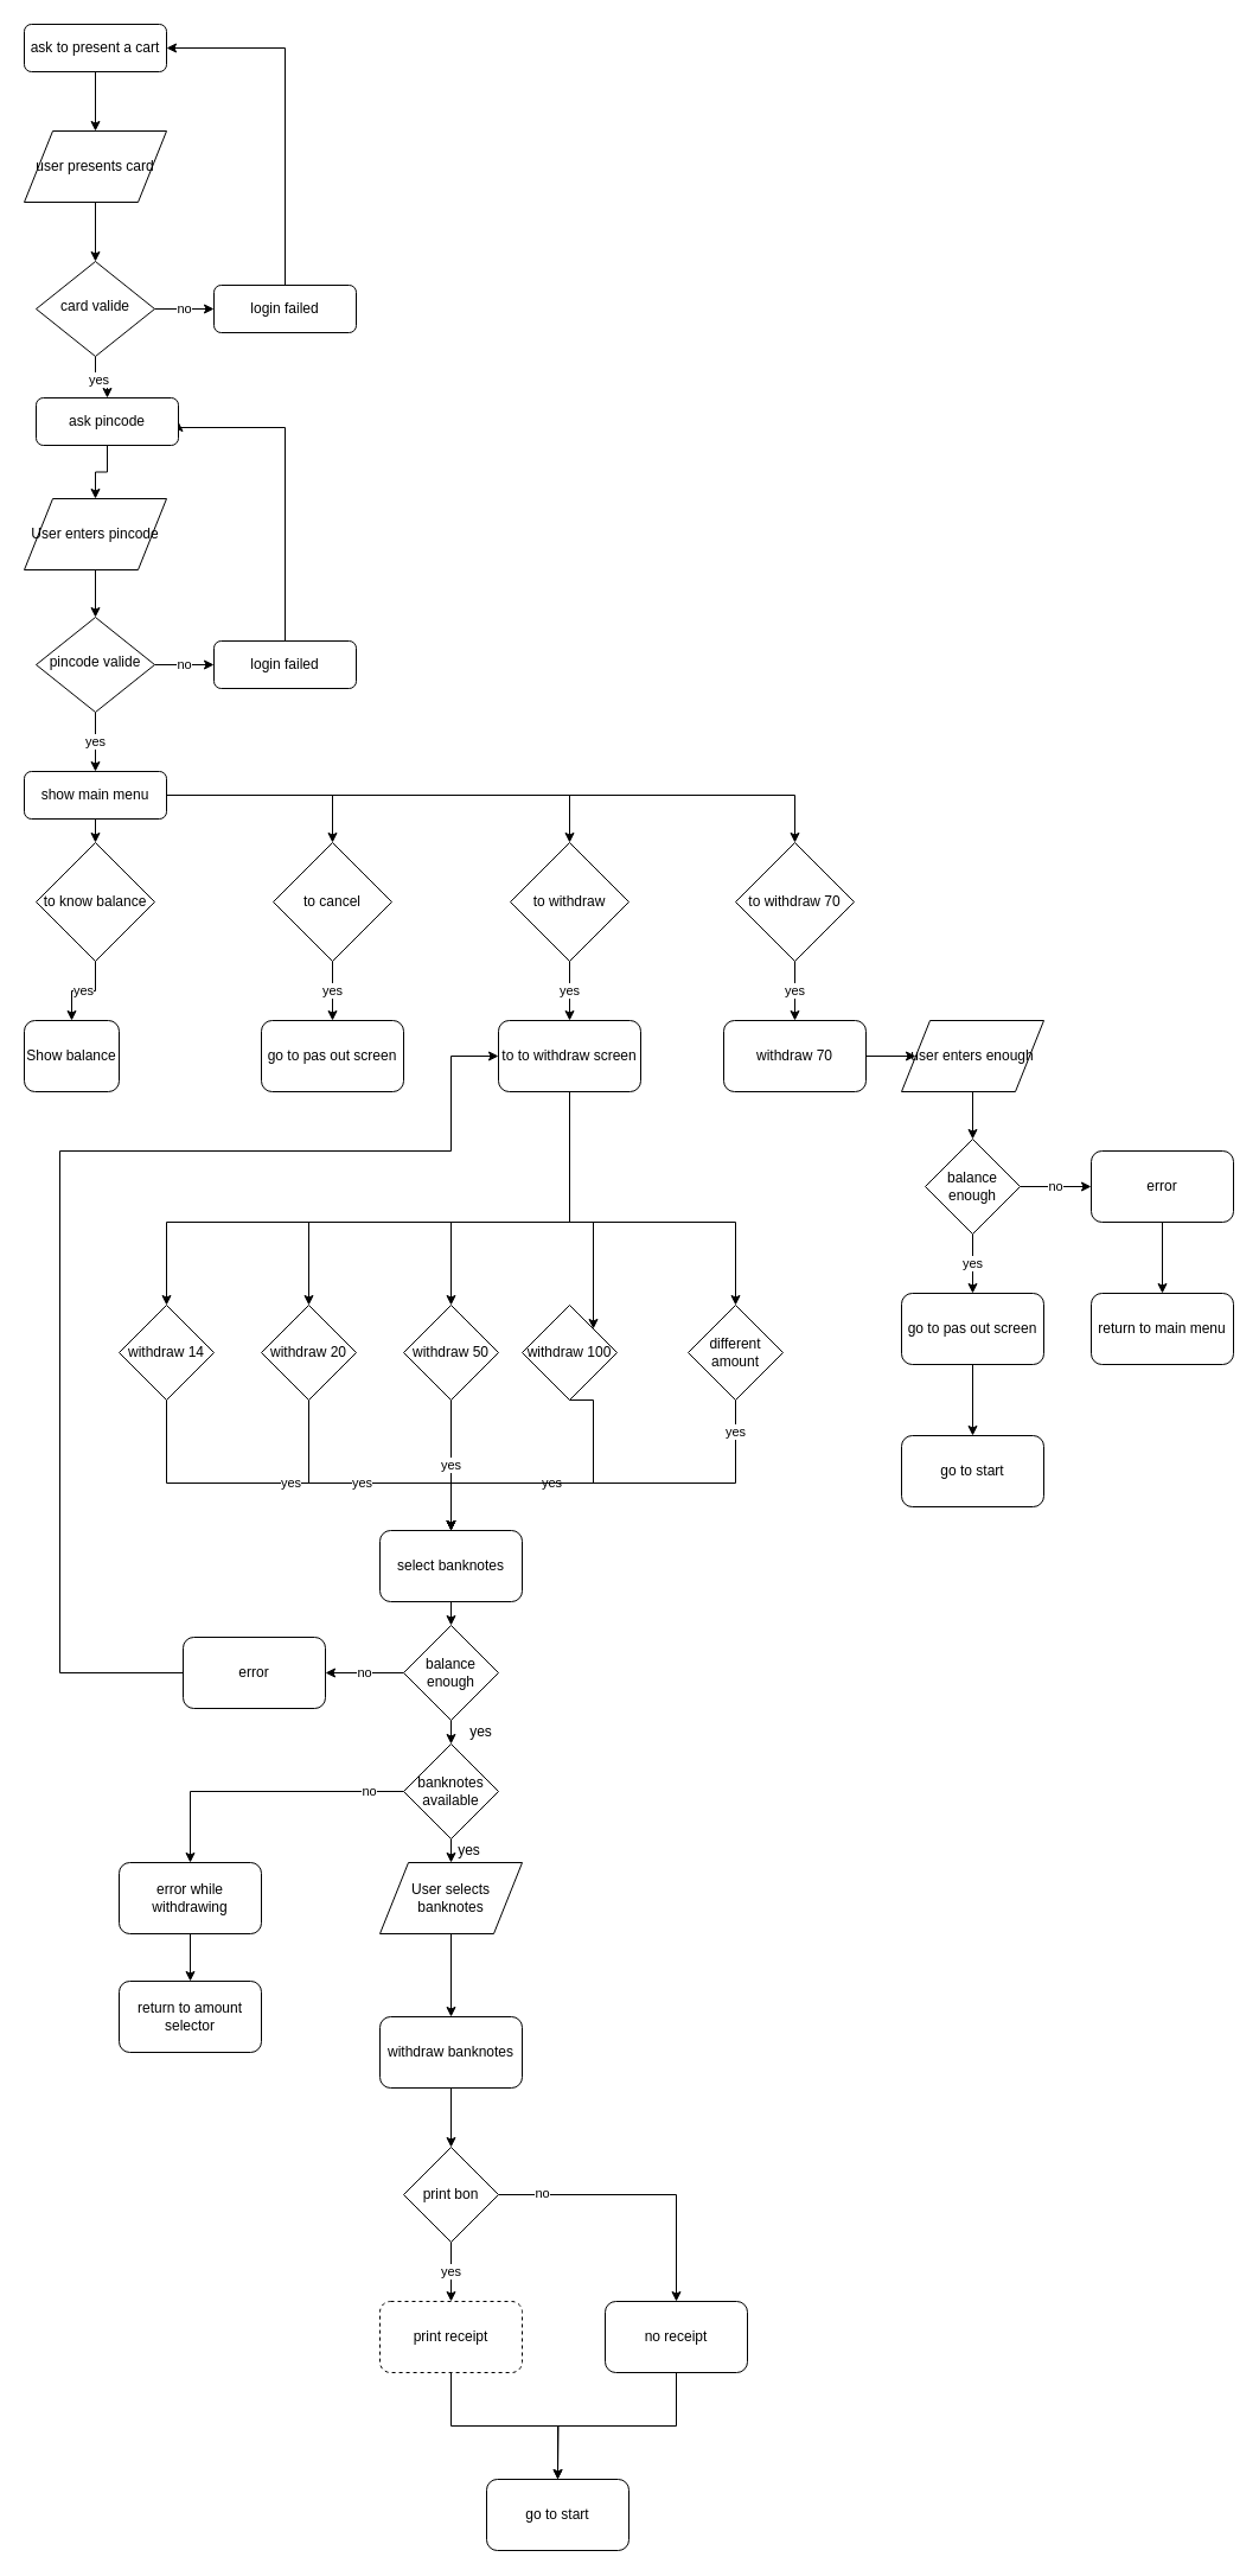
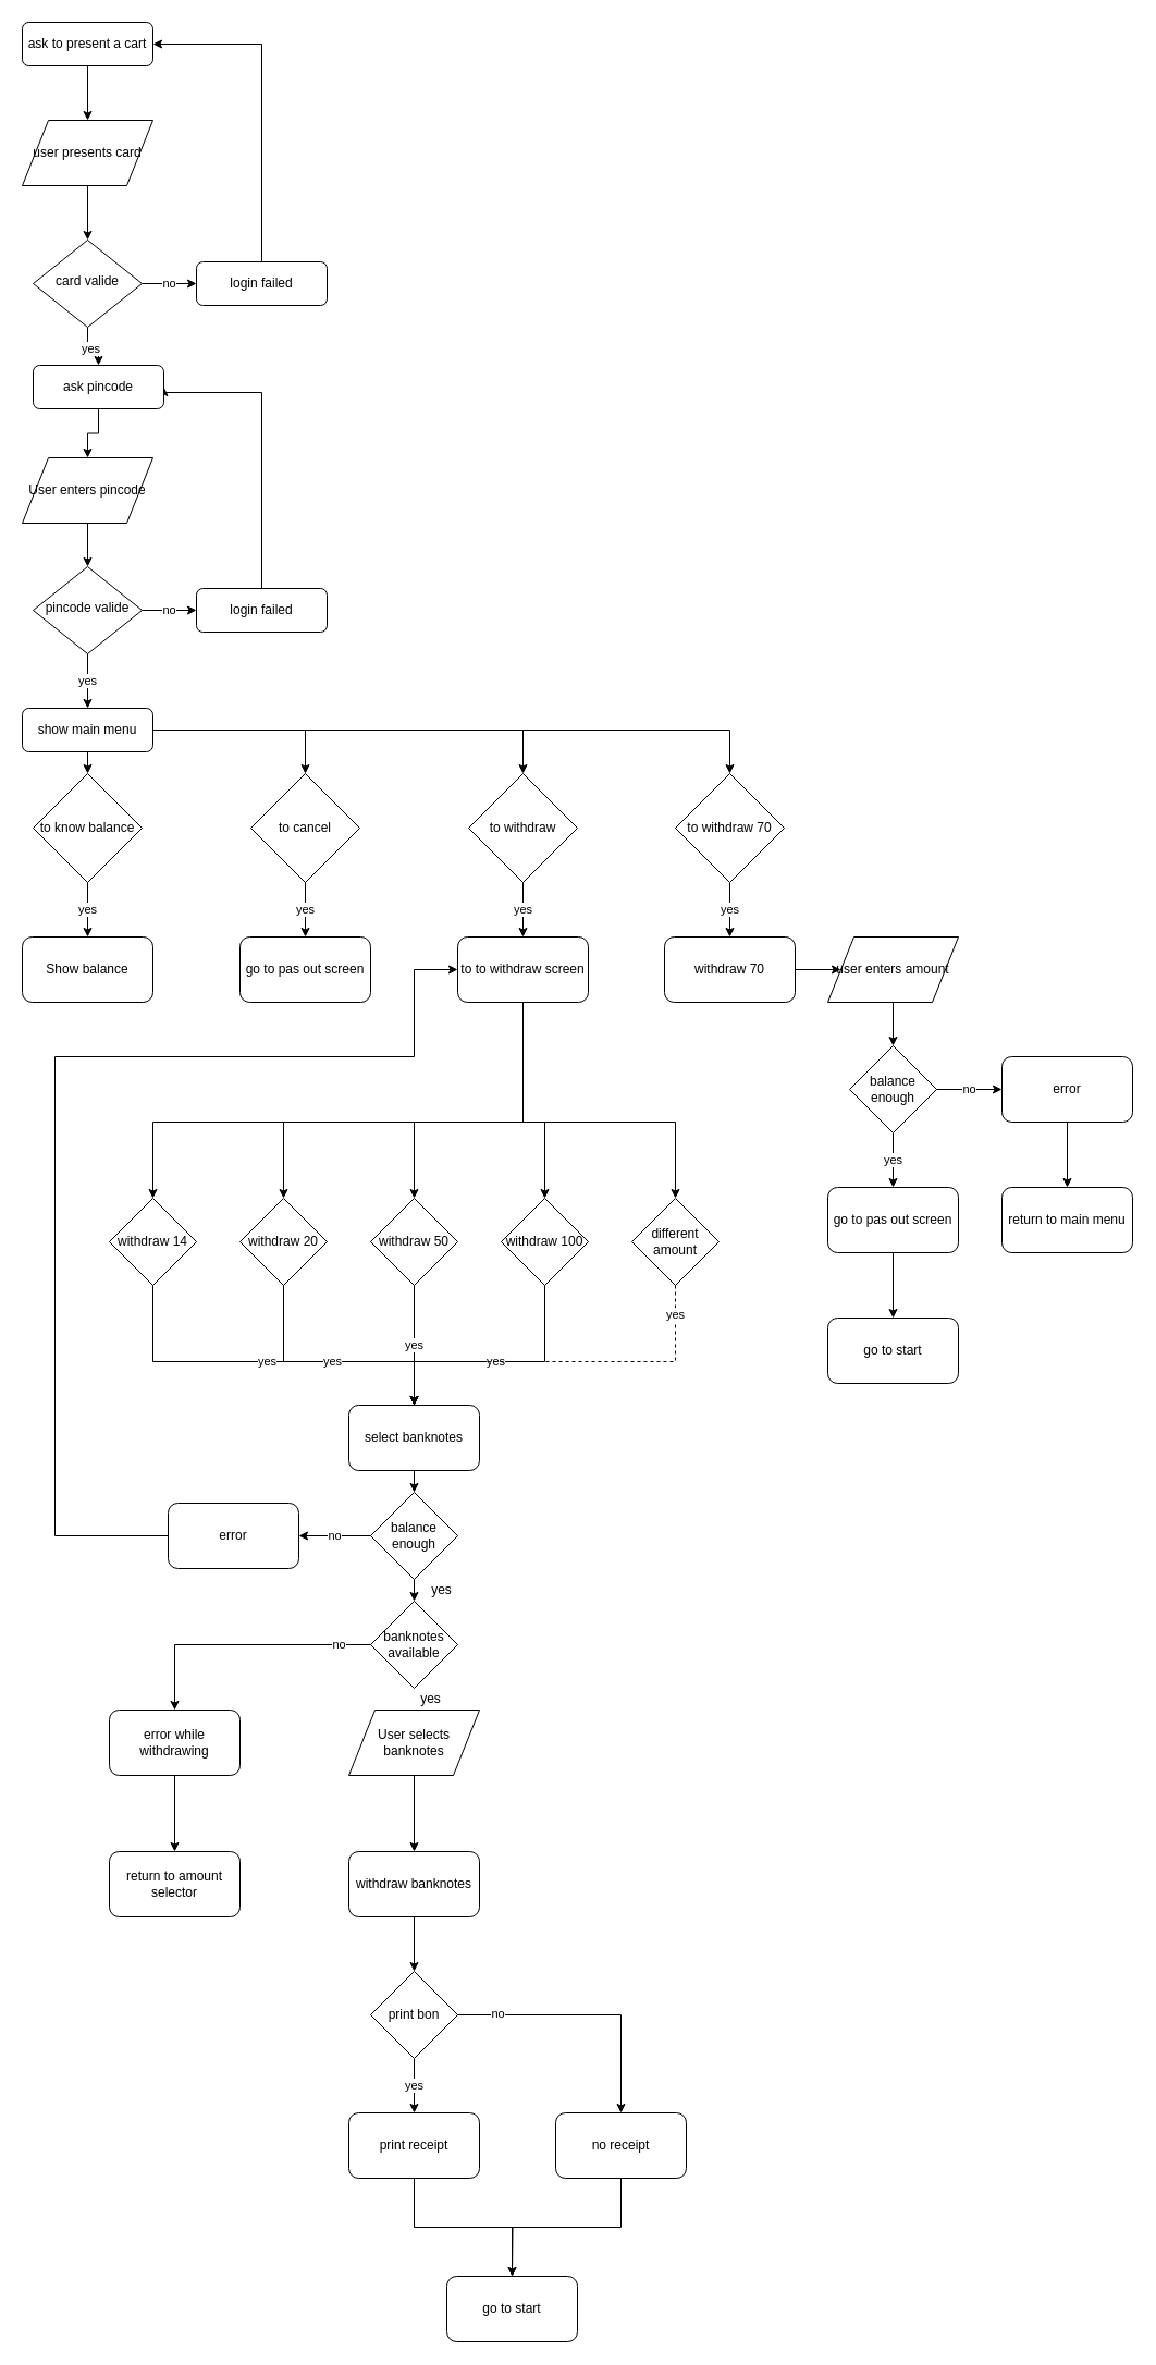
- <mxCell id="31" value="Show balance" style="rounded=1;whiteSpace=wrap;html=1;" parent="1" vertex="1"><mxGeometry x="20" y="860" width="80" height="60" as="geometry" /></mxCell>
+ <mxCell id="31" value="Show balance" style="rounded=1;whiteSpace=wrap;html=1;" parent="1" vertex="1"><mxGeometry x="20" y="860" width="120" height="60" as="geometry" /></mxCell>
- <mxCell id="55" value="user enters enough" style="shape=parallelogram;perimeter=parallelogramPerimeter;whiteSpace=wrap;html=1;" parent="1" vertex="1"><mxGeometry x="760" y="860" width="120" height="60" as="geometry" /></mxCell>
+ <mxCell id="55" value="user enters amount" style="shape=parallelogram;perimeter=parallelogramPerimeter;whiteSpace=wrap;html=1;" parent="1" vertex="1"><mxGeometry x="760" y="860" width="120" height="60" as="geometry" /></mxCell>
- <mxCell id="48" value="withdraw 100" style="rhombus;whiteSpace=wrap;html=1;" parent="1" vertex="1"><mxGeometry x="440" y="1100" width="80" height="80" as="geometry" /></mxCell>
+ <mxCell id="48" value="withdraw 100" style="rhombus;whiteSpace=wrap;html=1;" parent="1" vertex="1"><mxGeometry x="460" y="1100" width="80" height="80" as="geometry" /></mxCell>
- <mxCell id="51" style="edgeStyle=orthogonalEdgeStyle;rounded=0;orthogonalLoop=1;jettySize=auto;html=1;entryX=0.5;entryY=0;entryDx=0;entryDy=0;" parent="1" source="53" target="50" edge="1"><mxGeometry relative="1" as="geometry"><Array as="points"><mxPoint x="620" y="1250" /><mxPoint x="380" y="1250" /></Array></mxGeometry></mxCell>
+ <mxCell id="51" style="edgeStyle=orthogonalEdgeStyle;rounded=0;orthogonalLoop=1;jettySize=auto;html=1;entryX=0.5;entryY=0;entryDx=0;entryDy=0;dashed=1;" parent="1" source="53" target="50" edge="1"><mxGeometry relative="1" as="geometry"><Array as="points"><mxPoint x="620" y="1250" /><mxPoint x="380" y="1250" /></Array></mxGeometry></mxCell>
- <mxCell id="65" style="edgeStyle=orthogonalEdgeStyle;rounded=0;orthogonalLoop=1;jettySize=auto;html=1;exitX=0.5;exitY=1;exitDx=0;exitDy=0;entryX=0.5;entryY=0;entryDx=0;entryDy=0;" parent="1" source="66" target="60" edge="1"><mxGeometry relative="1" as="geometry" /></mxCell>
- <mxCell id="87" value="return to amount selector" style="rounded=1;whiteSpace=wrap;html=1;" parent="1" vertex="1"><mxGeometry x="100" y="1670" width="120" height="60" as="geometry" /></mxCell>
+ <mxCell id="87" value="return to amount selector" style="rounded=1;whiteSpace=wrap;html=1;" parent="1" vertex="1"><mxGeometry x="100" y="1700" width="120" height="60" as="geometry" /></mxCell>
- <mxCell id="74" value="print receipt" style="rounded=1;whiteSpace=wrap;html=1;dashed=1;" parent="1" vertex="1"><mxGeometry x="320" y="1940" width="120" height="60" as="geometry" /></mxCell>
+ <mxCell id="74" value="print receipt" style="rounded=1;whiteSpace=wrap;html=1;" parent="1" vertex="1"><mxGeometry x="320" y="1940" width="120" height="60" as="geometry" /></mxCell>
